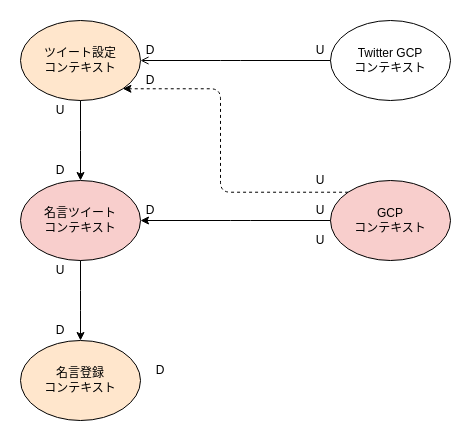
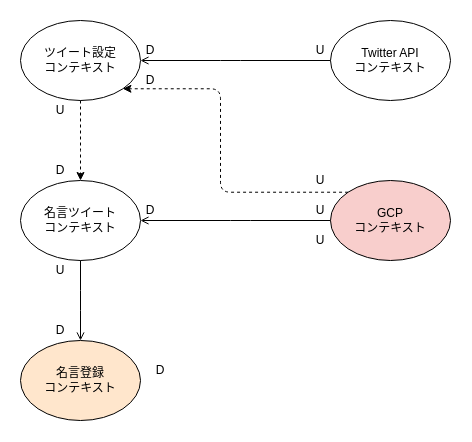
- <mxCell id="17" value="ツイート設定&lt;br&gt;コンテキスト" style="ellipse;whiteSpace=wrap;html=1;fillColor=#ffe6cc;" vertex="1" parent="1"><mxGeometry x="20" y="20" width="120" height="80" as="geometry" /></mxCell>
+ <mxCell id="17" value="ツイート設定&lt;br&gt;コンテキスト" style="ellipse;whiteSpace=wrap;html=1;" vertex="1" parent="1"><mxGeometry x="20" y="20" width="120" height="80" as="geometry" /></mxCell>
- <mxCell id="4" value="Twitter GCP&lt;br&gt;コンテキスト" style="ellipse;whiteSpace=wrap;html=1;" vertex="1" parent="1"><mxGeometry x="330" y="20" width="120" height="80" as="geometry" /></mxCell>
+ <mxCell id="4" value="Twitter API&lt;br&gt;コンテキスト" style="ellipse;whiteSpace=wrap;html=1;" vertex="1" parent="1"><mxGeometry x="330" y="20" width="120" height="80" as="geometry" /></mxCell>
- <mxCell id="18" value="" style="edgeStyle=elbowEdgeStyle;elbow=horizontal;endArrow=classic;html=1;entryX=0.5;entryY=0;entryDx=0;entryDy=0;exitX=0.5;exitY=1;exitDx=0;exitDy=0;" edge="1" parent="1" source="17" target="10"><mxGeometry width="50" height="50" relative="1" as="geometry"><mxPoint x="90" y="270" as="sourcePoint" /><mxPoint x="90" y="350" as="targetPoint" /><Array as="points" /></mxGeometry></mxCell>
+ <mxCell id="18" value="" style="edgeStyle=elbowEdgeStyle;elbow=horizontal;endArrow=classic;html=1;entryX=0.5;entryY=0;entryDx=0;entryDy=0;exitX=0.5;exitY=1;exitDx=0;exitDy=0;dashed=1;" edge="1" parent="1" source="17" target="10"><mxGeometry width="50" height="50" relative="1" as="geometry"><mxPoint x="90" y="270" as="sourcePoint" /><mxPoint x="90" y="350" as="targetPoint" /><Array as="points" /></mxGeometry></mxCell>
- <mxCell id="10" value="名言ツイート&lt;br&gt;コンテキスト" style="ellipse;whiteSpace=wrap;html=1;fillColor=#f8cecc;" vertex="1" parent="1"><mxGeometry x="20" y="180" width="120" height="80" as="geometry" /></mxCell>
+ <mxCell id="10" value="名言ツイート&lt;br&gt;コンテキスト" style="ellipse;whiteSpace=wrap;html=1;" vertex="1" parent="1"><mxGeometry x="20" y="180" width="120" height="80" as="geometry" /></mxCell>
- <mxCell id="21" value="" style="edgeStyle=elbowEdgeStyle;elbow=horizontal;endArrow=classic;html=1;exitX=0;exitY=0.5;exitDx=0;exitDy=0;entryX=1;entryY=0.5;entryDx=0;entryDy=0;" edge="1" parent="1" source="3" target="10"><mxGeometry width="50" height="50" relative="1" as="geometry"><mxPoint x="357.574" y="258.284" as="sourcePoint" /><mxPoint x="150" y="390" as="targetPoint" /><Array as="points"><mxPoint x="240" y="250" /></Array></mxGeometry></mxCell>
+ <mxCell id="21" value="" style="edgeStyle=elbowEdgeStyle;elbow=horizontal;endArrow=open;html=1;exitX=0;exitY=0.5;exitDx=0;exitDy=0;entryX=1;entryY=0.5;entryDx=0;entryDy=0;" edge="1" parent="1" source="3" target="10"><mxGeometry width="50" height="50" relative="1" as="geometry"><mxPoint x="357.574" y="258.284" as="sourcePoint" /><mxPoint x="150" y="390" as="targetPoint" /><Array as="points"><mxPoint x="240" y="250" /></Array></mxGeometry></mxCell>
- <mxCell id="14" value="" style="edgeStyle=elbowEdgeStyle;elbow=horizontal;endArrow=classic;html=1;entryX=0.5;entryY=0;entryDx=0;entryDy=0;exitX=0.5;exitY=1;exitDx=0;exitDy=0;" edge="1" parent="1" source="10" target="2"><mxGeometry width="50" height="50" relative="1" as="geometry"><mxPoint x="80" y="220" as="sourcePoint" /><mxPoint x="150" y="340" as="targetPoint" /><Array as="points"><mxPoint x="80" y="300" /></Array></mxGeometry></mxCell>
+ <mxCell id="14" value="" style="edgeStyle=elbowEdgeStyle;elbow=horizontal;endArrow=open;html=1;entryX=0.5;entryY=0;entryDx=0;entryDy=0;exitX=0.5;exitY=1;exitDx=0;exitDy=0;" edge="1" parent="1" source="10" target="2"><mxGeometry width="50" height="50" relative="1" as="geometry"><mxPoint x="80" y="220" as="sourcePoint" /><mxPoint x="150" y="340" as="targetPoint" /><Array as="points"><mxPoint x="80" y="300" /></Array></mxGeometry></mxCell>
